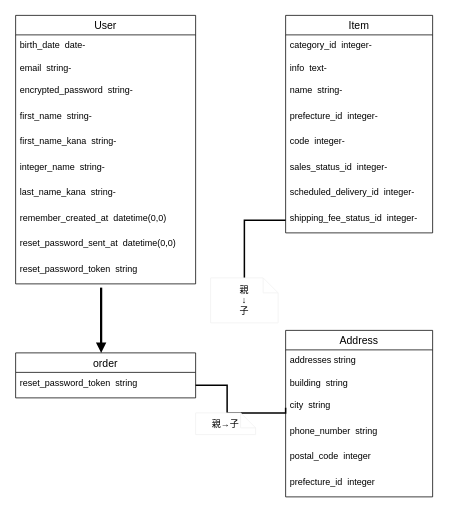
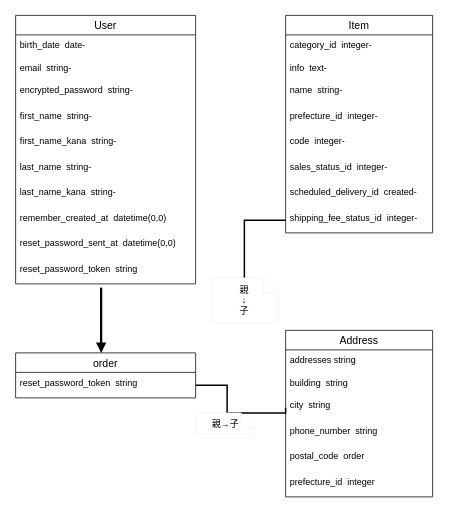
- <mxCell id="8" value="integer_name  string-" style="text;strokeColor=none;fillColor=none;spacingLeft=4;spacingRight=4;overflow=hidden;rotatable=0;points=[[0,0.5],[1,0.5]];portConstraint=eastwest;fontSize=12;" parent="2" vertex="1"><mxGeometry y="188" width="240" height="34" as="geometry" /></mxCell>
+ <mxCell id="8" value="last_name  string-" style="text;strokeColor=none;fillColor=none;spacingLeft=4;spacingRight=4;overflow=hidden;rotatable=0;points=[[0,0.5],[1,0.5]];portConstraint=eastwest;fontSize=12;" parent="2" vertex="1"><mxGeometry y="188" width="240" height="34" as="geometry" /></mxCell>
- <mxCell id="20" value="scheduled_delivery_id  integer-" style="text;strokeColor=none;fillColor=none;spacingLeft=4;spacingRight=4;overflow=hidden;rotatable=0;points=[[0,0.5],[1,0.5]];portConstraint=eastwest;fontSize=12;" parent="13" vertex="1"><mxGeometry y="222" width="196" height="34" as="geometry" /></mxCell>
+ <mxCell id="20" value="scheduled_delivery_id  created-" style="text;strokeColor=none;fillColor=none;spacingLeft=4;spacingRight=4;overflow=hidden;rotatable=0;points=[[0,0.5],[1,0.5]];portConstraint=eastwest;fontSize=12;" parent="13" vertex="1"><mxGeometry y="222" width="196" height="34" as="geometry" /></mxCell>
- <mxCell id="32" value="postal_code  integer&#10;" style="text;strokeColor=none;fillColor=none;spacingLeft=4;spacingRight=4;overflow=hidden;rotatable=0;points=[[0,0.5],[1,0.5]];portConstraint=eastwest;fontSize=12;" parent="27" vertex="1"><mxGeometry y="154" width="196" height="34" as="geometry" /></mxCell>
+ <mxCell id="32" value="postal_code  order&#10;" style="text;strokeColor=none;fillColor=none;spacingLeft=4;spacingRight=4;overflow=hidden;rotatable=0;points=[[0,0.5],[1,0.5]];portConstraint=eastwest;fontSize=12;" parent="27" vertex="1"><mxGeometry y="154" width="196" height="34" as="geometry" /></mxCell>
